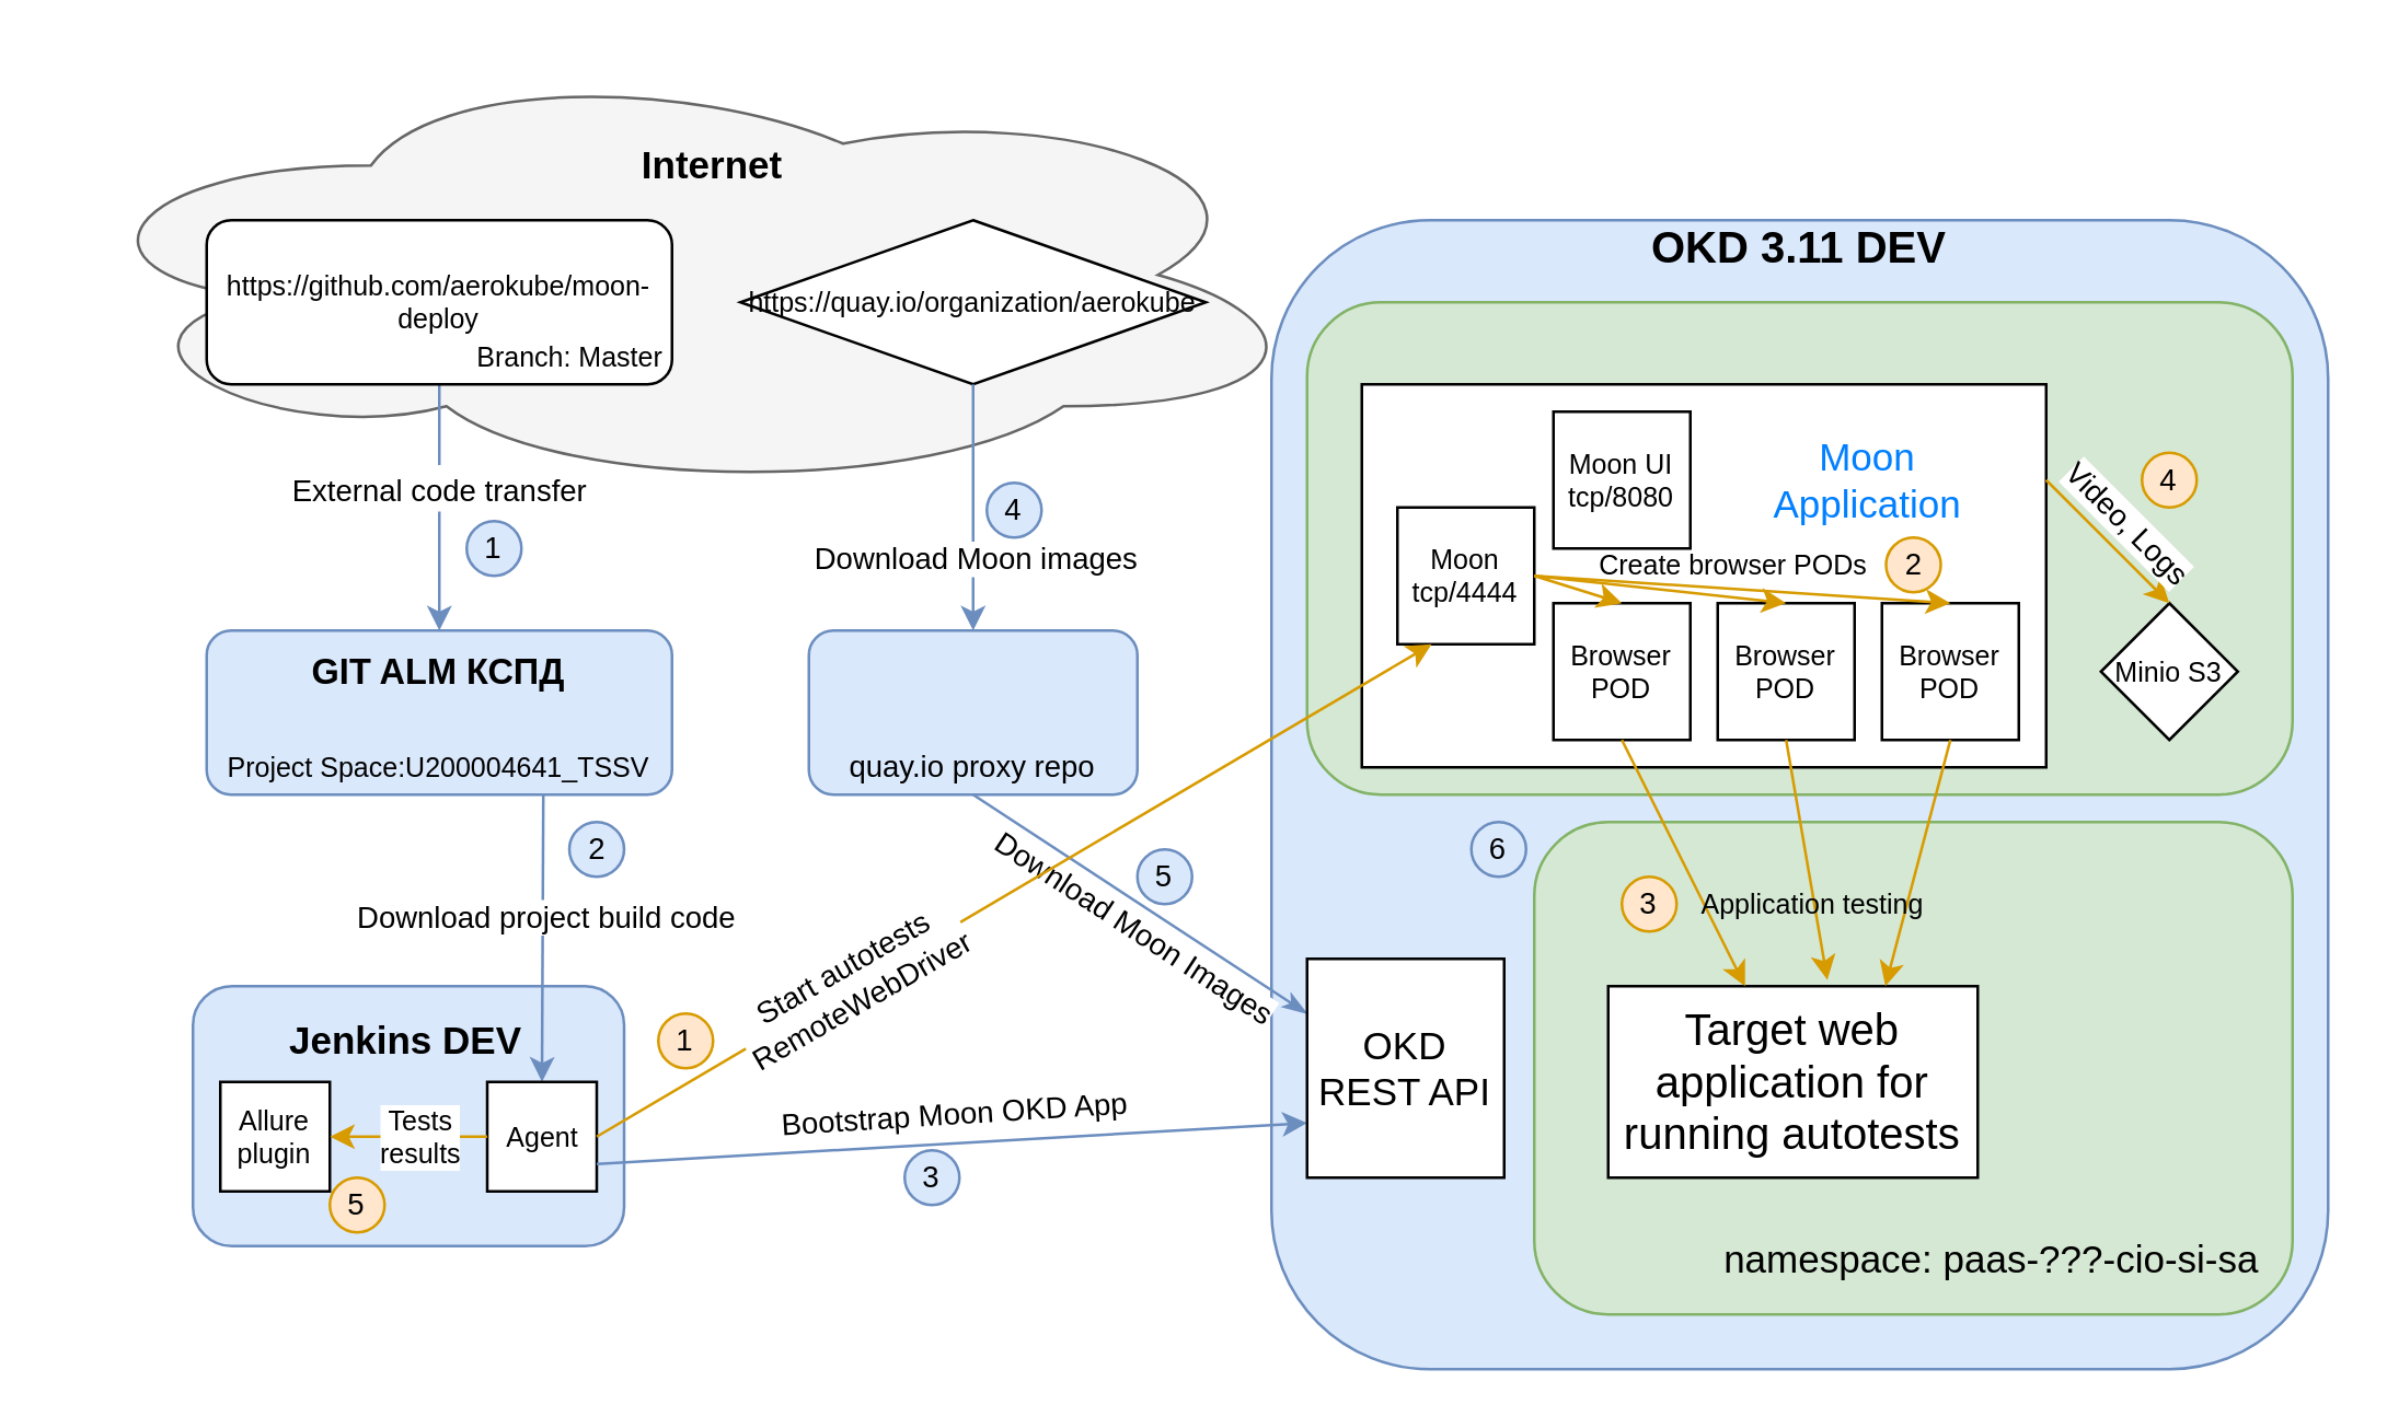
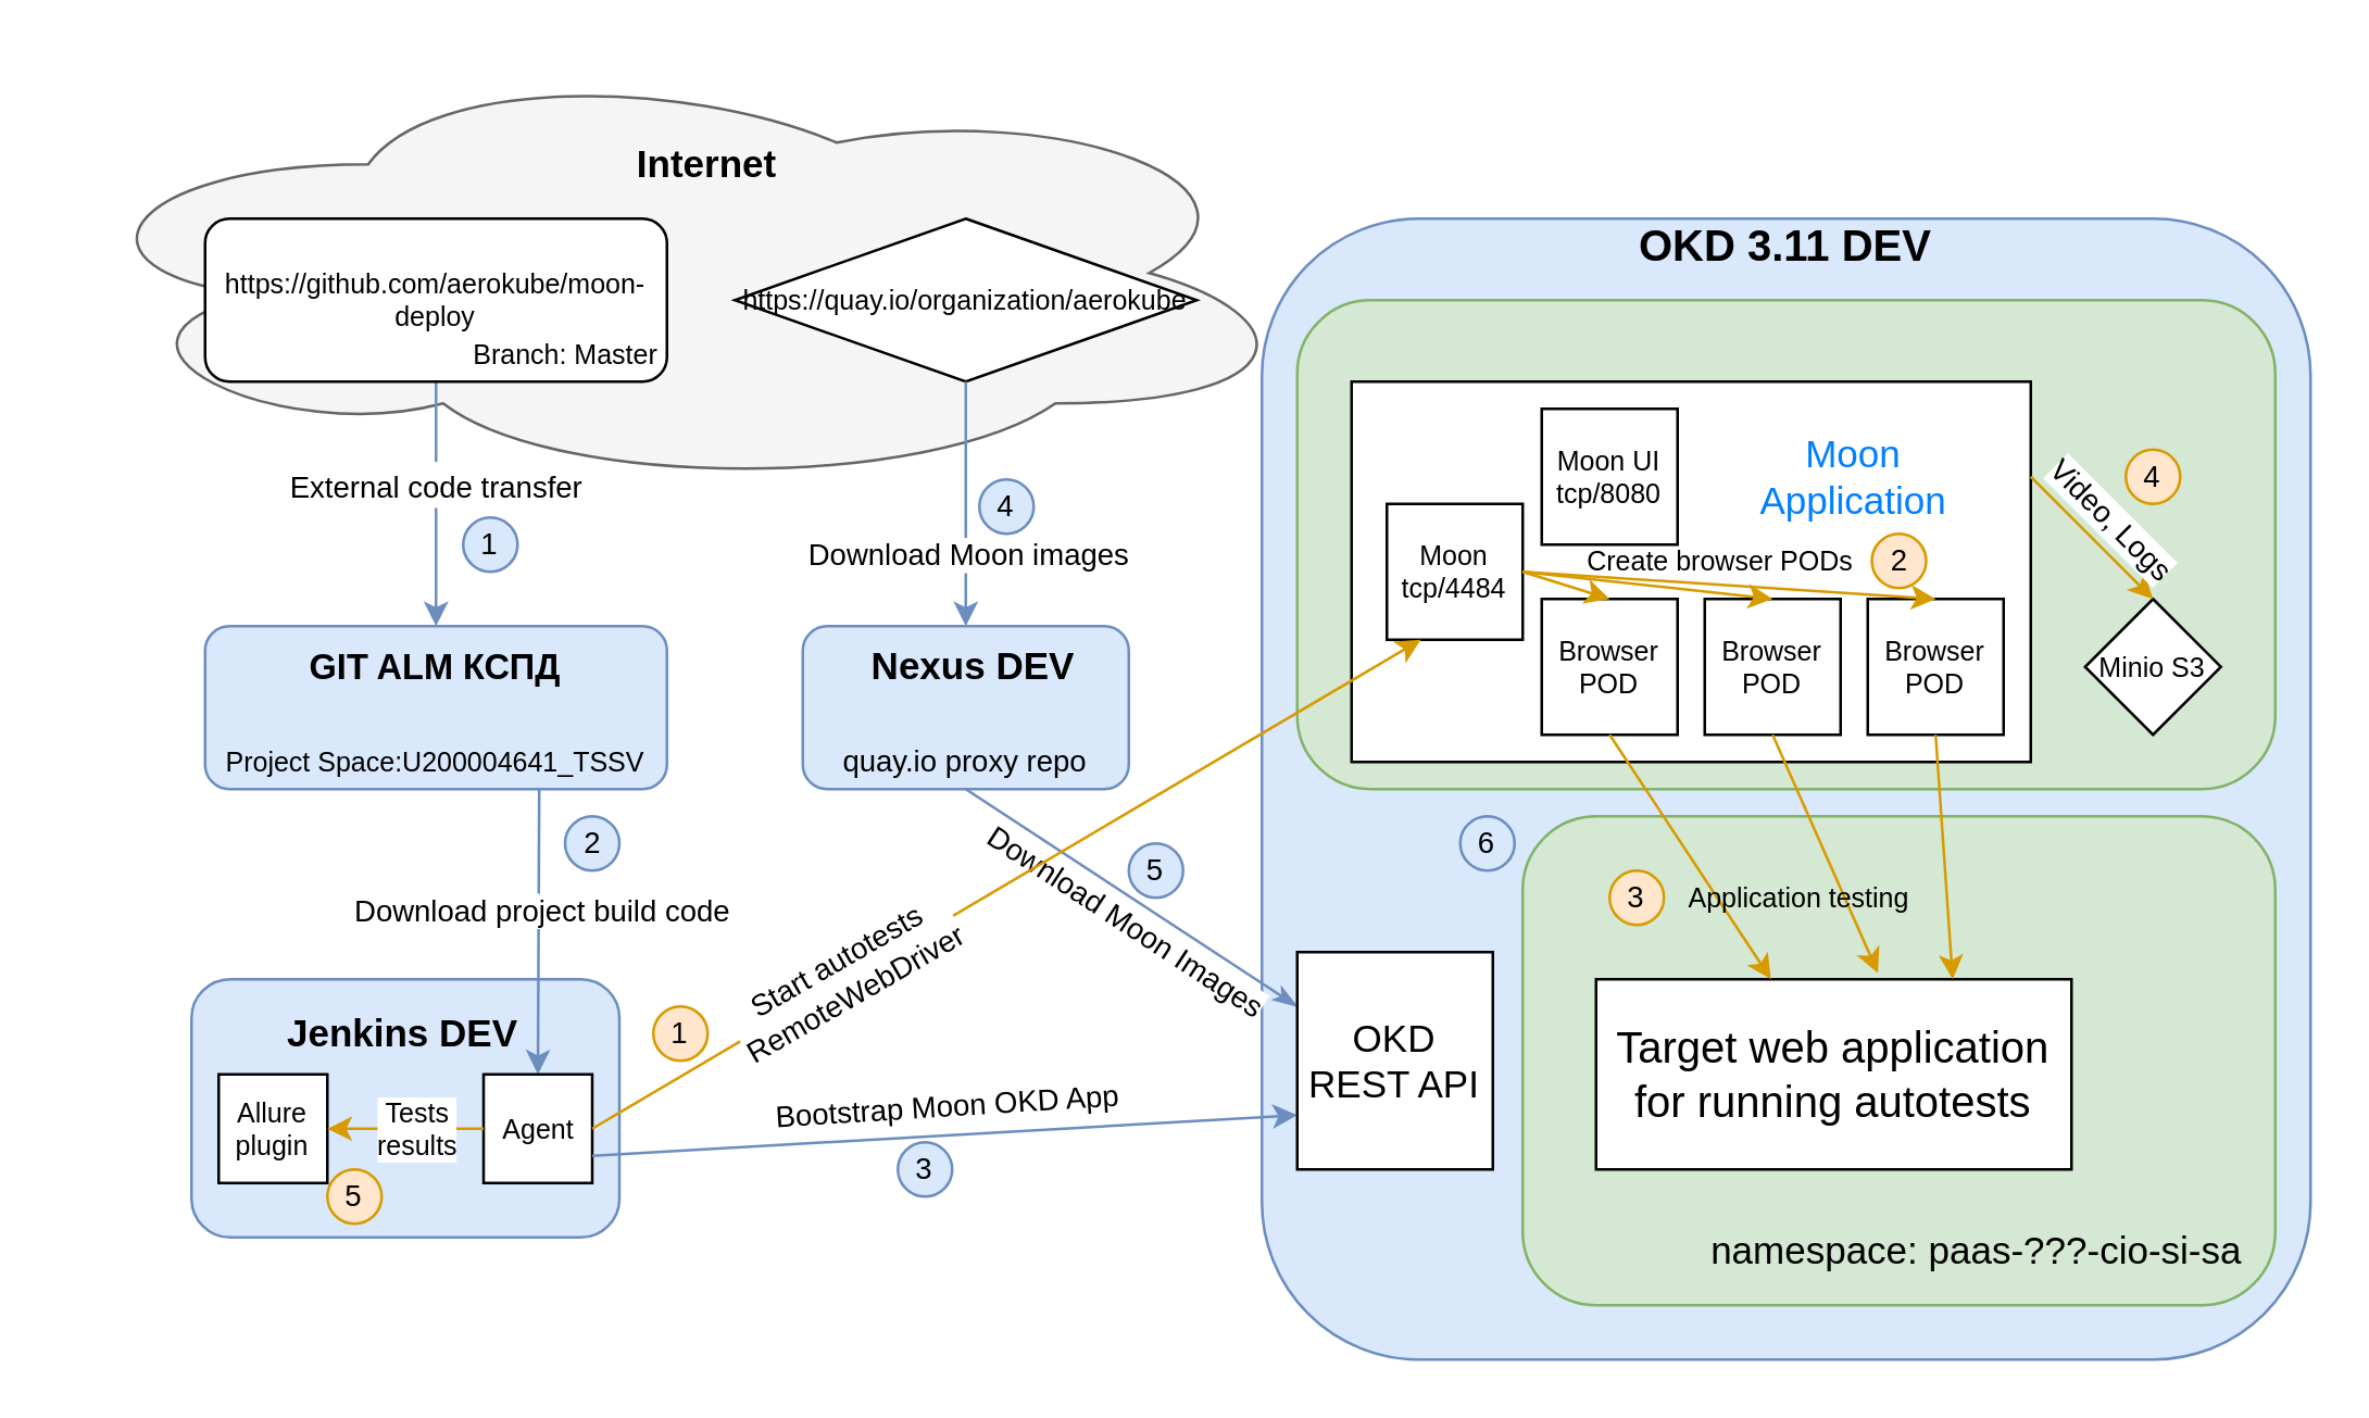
- <mxCell id="10" value="Moon&lt;br&gt;tcp/4444" style="whiteSpace=wrap;html=1;aspect=fixed;fontSize=10;" vertex="1" parent="1"><mxGeometry x="510" y="185" width="50" height="50" as="geometry" /></mxCell>
+ <mxCell id="10" value="Moon&lt;br&gt;tcp/4484" style="whiteSpace=wrap;html=1;aspect=fixed;fontSize=10;" vertex="1" parent="1"><mxGeometry x="510" y="185" width="50" height="50" as="geometry" /></mxCell>
+ <mxCell id="56" value="Nexus DEV" style="text;html=1;strokeColor=none;fillColor=none;align=center;verticalAlign=middle;whiteSpace=wrap;rounded=0;labelBackgroundColor=none;fontSize=14;fontColor=#000000;fontStyle=1" vertex="1" parent="1"><mxGeometry x="308" y="235" width="100" height="20" as="geometry" /></mxCell>
- <mxCell id="19" value="Target web application for running autotests" style="rounded=0;whiteSpace=wrap;html=1;fontSize=16;" vertex="1" parent="1"><mxGeometry x="587" y="360" width="135" height="70" as="geometry" /></mxCell>
+ <mxCell id="19" value="Target web application for running autotests" style="rounded=0;whiteSpace=wrap;html=1;fontSize=16;" vertex="1" parent="1"><mxGeometry x="587" y="360" width="175" height="70" as="geometry" /></mxCell>
